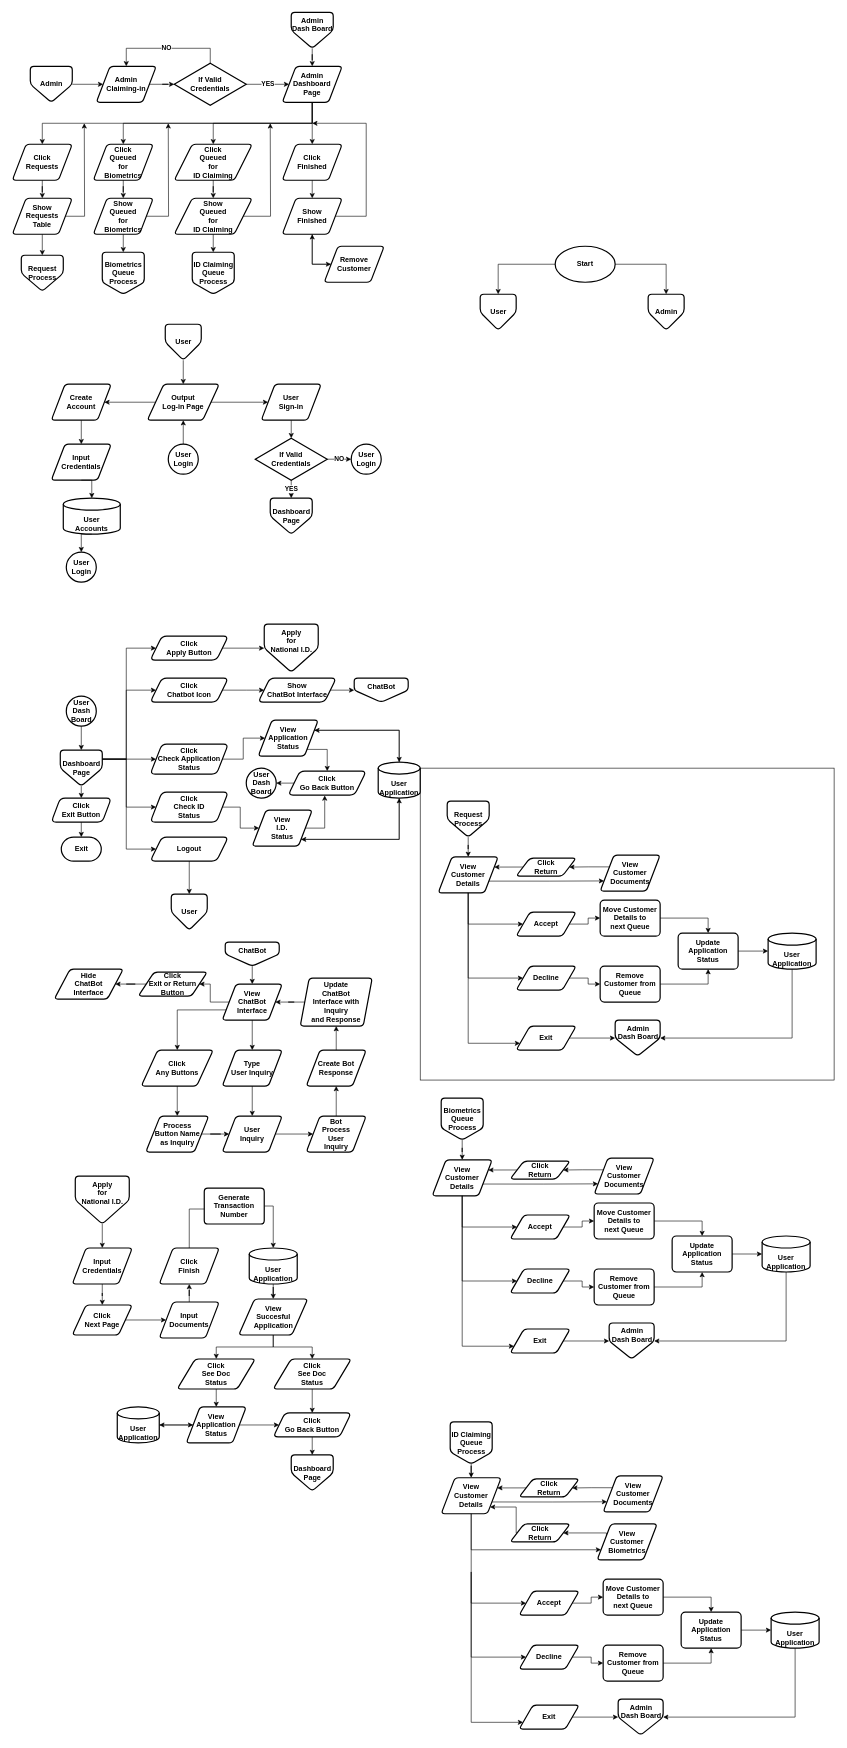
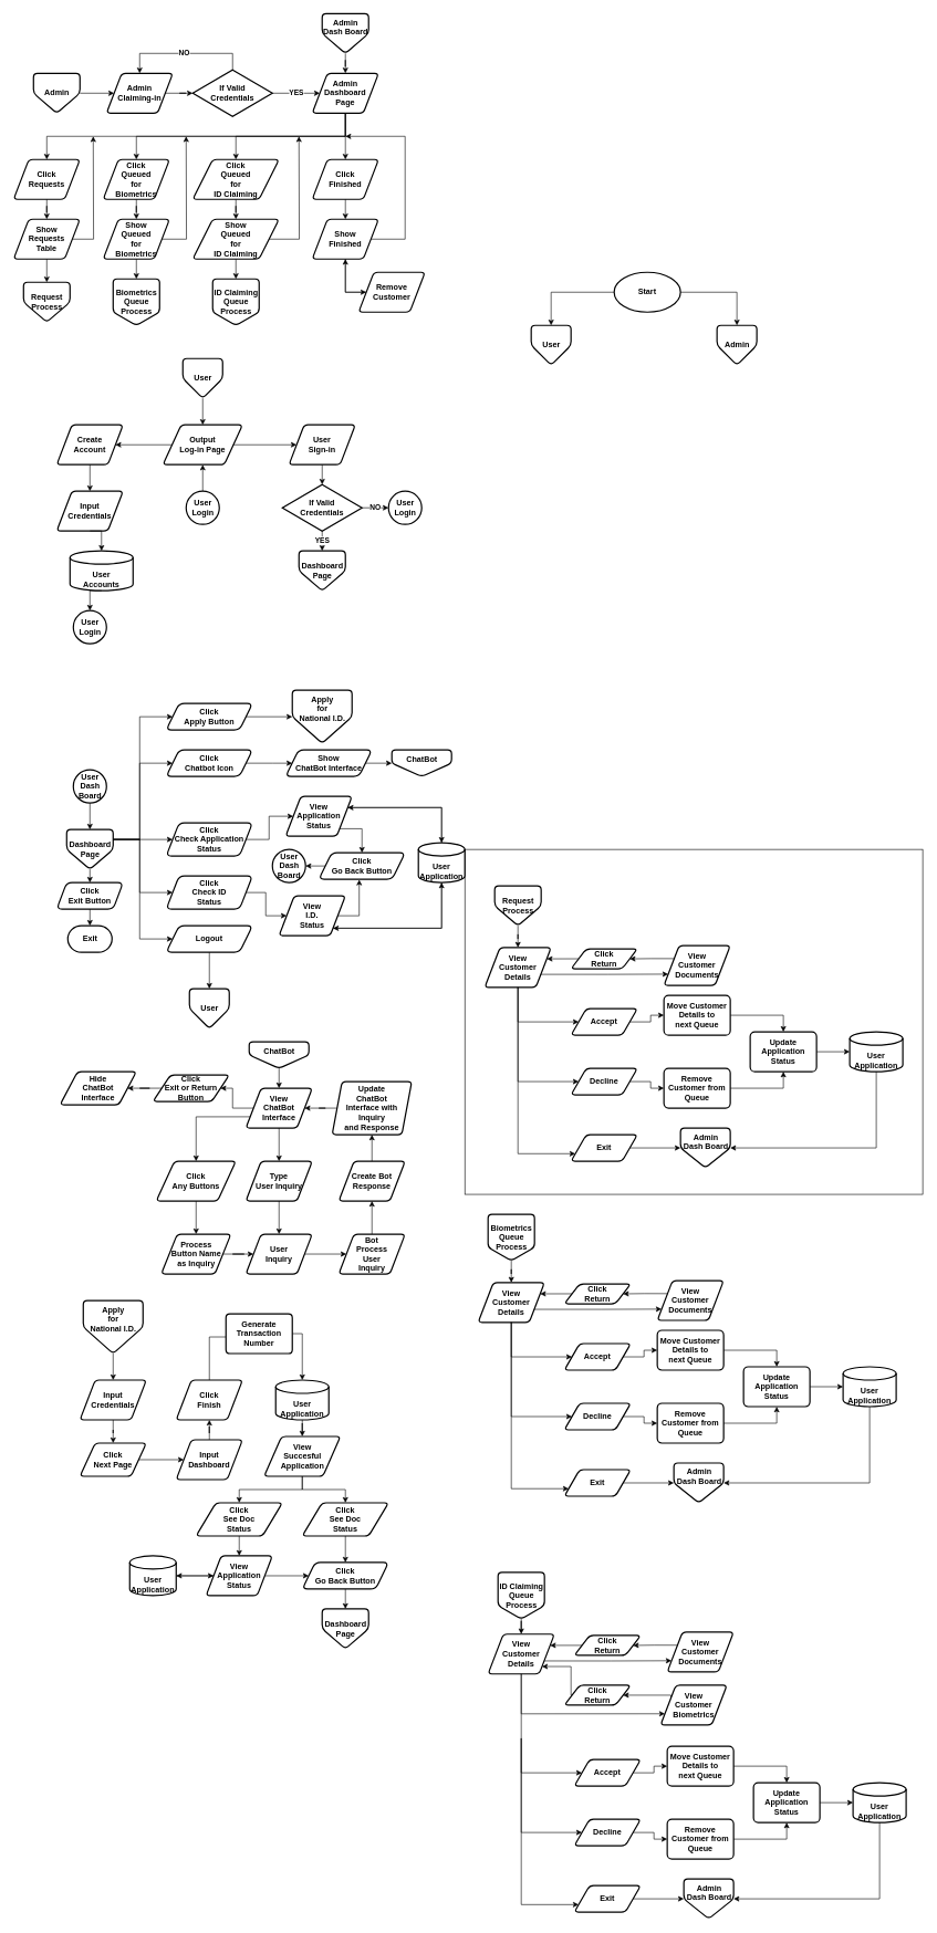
- <mxCell id="37" value="Input&lt;br&gt;Documents" style="shape=parallelogram;html=1;strokeWidth=2;perimeter=parallelogramPerimeter;whiteSpace=wrap;rounded=1;arcSize=12;size=0.23;fontStyle=1" parent="1" vertex="1"><mxGeometry x="265" y="2170" width="100" height="60" as="geometry" /></mxCell>
+ <mxCell id="37" value="Input&lt;br&gt;Dashboard" style="shape=parallelogram;html=1;strokeWidth=2;perimeter=parallelogramPerimeter;whiteSpace=wrap;rounded=1;arcSize=12;size=0.23;fontStyle=1" parent="1" vertex="1"><mxGeometry x="265" y="2170" width="100" height="60" as="geometry" /></mxCell>
